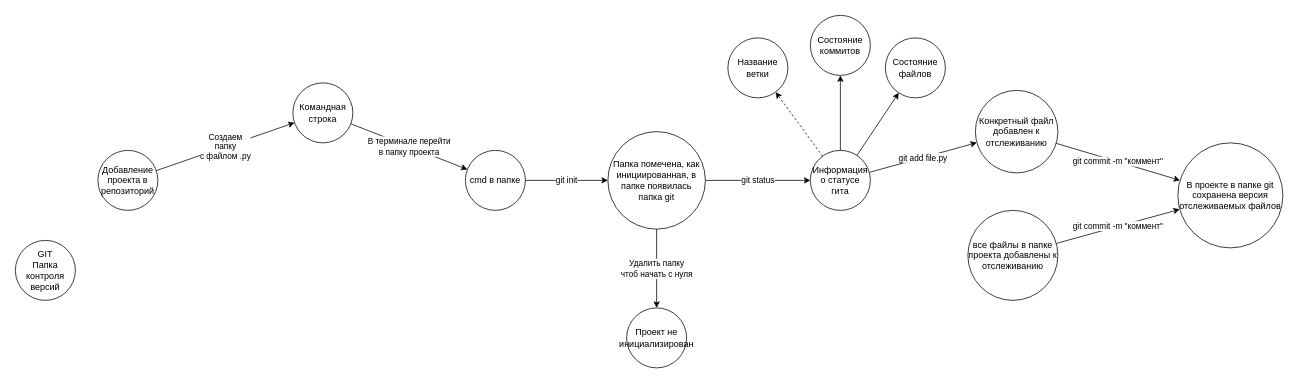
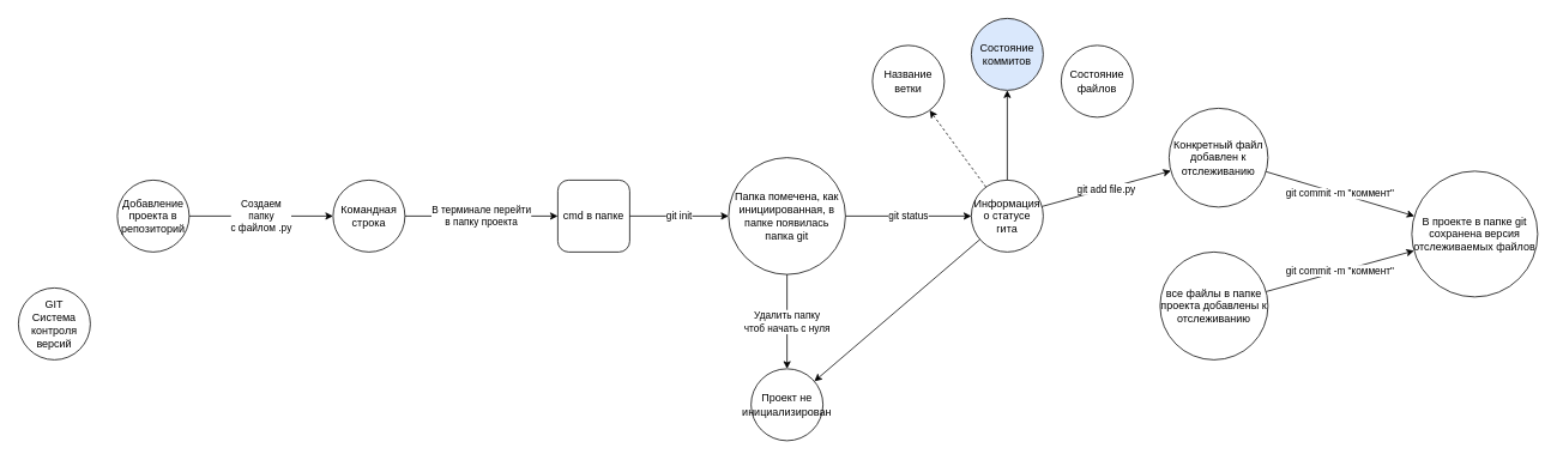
- <mxCell id="17" value="Состояние коммитов" style="ellipse;whiteSpace=wrap;html=1;aspect=fixed;" vertex="1" parent="1"><mxGeometry x="1080" y="20" width="80" height="80" as="geometry" /></mxCell>
+ <mxCell id="17" value="Состояние коммитов" style="ellipse;whiteSpace=wrap;html=1;aspect=fixed;fillColor=#dae8fc;" vertex="1" parent="1"><mxGeometry x="1080" y="20" width="80" height="80" as="geometry" /></mxCell>
- <mxCell id="5" value="Командная строка" style="ellipse;whiteSpace=wrap;html=1;aspect=fixed;" vertex="1" parent="1"><mxGeometry x="390" y="110" width="80" height="80" as="geometry" /></mxCell>
+ <mxCell id="5" value="Командная строка" style="ellipse;whiteSpace=wrap;html=1;aspect=fixed;" vertex="1" parent="1"><mxGeometry x="370" y="200" width="80" height="80" as="geometry" /></mxCell>
- <mxCell id="18" value="" style="endArrow=classic;html=1;rounded=0;" edge="1" parent="1" source="13" target="19"><mxGeometry width="50" height="50" relative="1" as="geometry"><mxPoint x="1080" y="270" as="sourcePoint" /><mxPoint x="1220" y="80" as="targetPoint" /></mxGeometry></mxCell>
+ <mxCell id="18" value="" style="endArrow=classic;html=1;rounded=0;" edge="1" parent="1" source="13" target="11"><mxGeometry width="50" height="50" relative="1" as="geometry"><mxPoint x="1080" y="270" as="sourcePoint" /><mxPoint x="1220" y="80" as="targetPoint" /></mxGeometry></mxCell>
- <mxCell id="7" value="cmd в папке" style="ellipse;whiteSpace=wrap;html=1;aspect=fixed;" vertex="1" parent="1"><mxGeometry x="620" y="200" width="80" height="80" as="geometry" /></mxCell>
+ <mxCell id="7" value="cmd в папке" style="whiteSpace=wrap;html=1;aspect=fixed;rounded=1;" vertex="1" parent="1"><mxGeometry x="620" y="200" width="80" height="80" as="geometry" /></mxCell>
- <mxCell id="2" value="GIT&lt;br&gt;Папка контроля версий" style="ellipse;whiteSpace=wrap;html=1;aspect=fixed;" vertex="1" parent="1"><mxGeometry x="20" y="320" width="80" height="80" as="geometry" /></mxCell>
+ <mxCell id="2" value="GIT&lt;br&gt;Система контроля версий" style="ellipse;whiteSpace=wrap;html=1;aspect=fixed;" vertex="1" parent="1"><mxGeometry x="20" y="320" width="80" height="80" as="geometry" /></mxCell>
